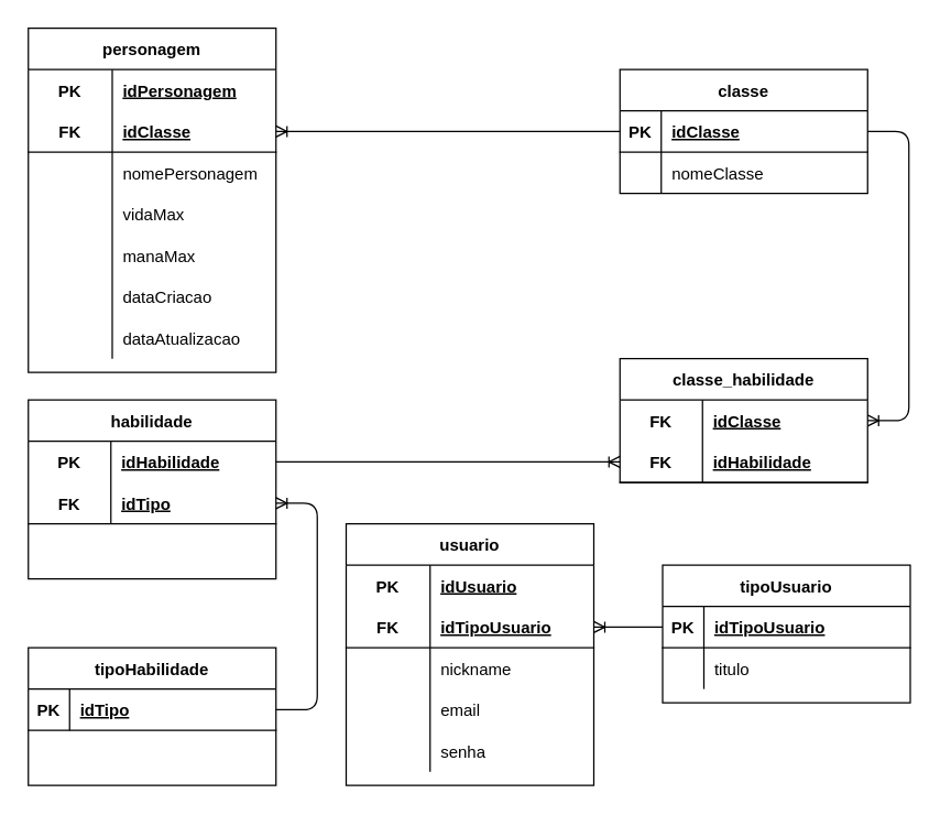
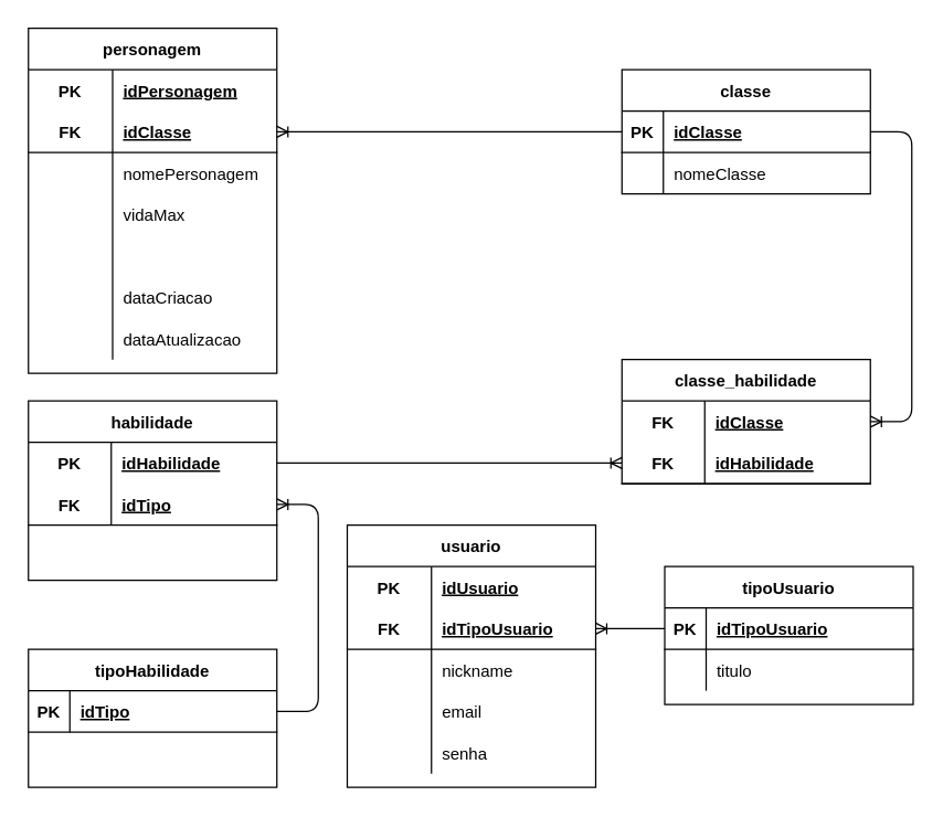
- <mxCell id="40" value="manaMax" style="shape=partialRectangle;connectable=0;fillColor=none;top=0;left=0;bottom=0;right=0;align=left;spacingLeft=6;overflow=hidden;" parent="38" vertex="1"><mxGeometry x="61" width="119" height="30" as="geometry" /></mxCell>
